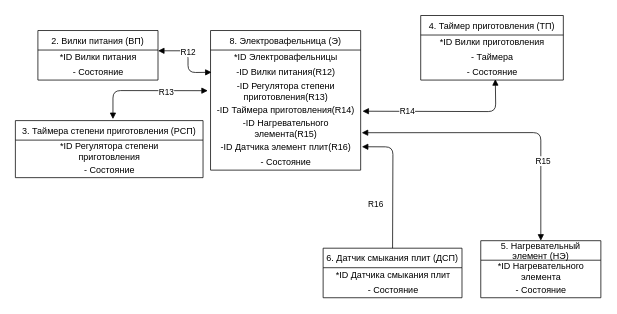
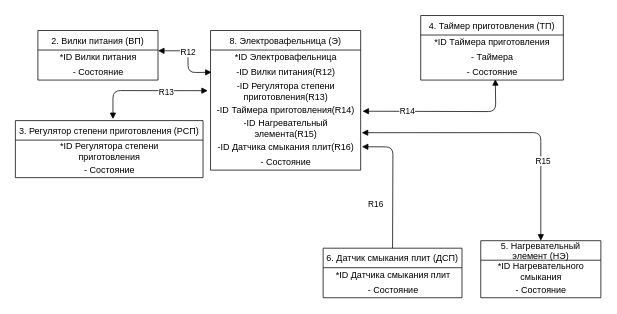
- <mxCell id="17" value="*ID Вилки приготовления" style="text;html=1;align=center;verticalAlign=middle;resizable=0;points=[];autosize=1;" parent="16" vertex="1"><mxGeometry y="26" width="190" height="20" as="geometry" /></mxCell>
+ <mxCell id="17" value="*ID Таймера приготовления" style="text;html=1;align=center;verticalAlign=middle;resizable=0;points=[];autosize=1;" parent="16" vertex="1"><mxGeometry y="26" width="190" height="20" as="geometry" /></mxCell>
- <mxCell id="3" value="*ID Электровафельницы" style="text;html=1;align=center;verticalAlign=middle;resizable=0;points=[];autosize=1;" parent="2" vertex="1"><mxGeometry y="26" width="200" height="20" as="geometry" /></mxCell>
+ <mxCell id="3" value="*ID Электровафельница" style="text;html=1;align=center;verticalAlign=middle;resizable=0;points=[];autosize=1;" parent="2" vertex="1"><mxGeometry y="26" width="200" height="20" as="geometry" /></mxCell>
- <mxCell id="7" value="-ID Нагревательного&lt;br&gt;элемента(R15)" style="text;html=1;align=center;verticalAlign=middle;resizable=0;points=[];autosize=1;" parent="2" vertex="1"><mxGeometry y="116" width="200" height="30" as="geometry" /></mxCell>
+ <mxCell id="7" value="-ID Нагревательный&lt;br&gt;элемента(R15)" style="text;html=1;align=center;verticalAlign=middle;resizable=0;points=[];autosize=1;" parent="2" vertex="1"><mxGeometry y="116" width="200" height="30" as="geometry" /></mxCell>
- <mxCell id="13" value="3. Таймера степени приготовления (РСП)" style="swimlane;fontStyle=0;childLayout=stackLayout;horizontal=1;startSize=26;fillColor=none;horizontalStack=0;resizeParent=1;resizeParentMax=0;resizeLast=0;collapsible=1;marginBottom=0;" parent="1" vertex="1"><mxGeometry x="20" y="160" width="250" height="76" as="geometry" /></mxCell>
+ <mxCell id="13" value="3. Регулятор степени приготовления (РСП)" style="swimlane;fontStyle=0;childLayout=stackLayout;horizontal=1;startSize=26;fillColor=none;horizontalStack=0;resizeParent=1;resizeParentMax=0;resizeLast=0;collapsible=1;marginBottom=0;" parent="1" vertex="1"><mxGeometry x="20" y="160" width="250" height="76" as="geometry" /></mxCell>
- <mxCell id="8" value="-ID Датчика элемент плит(R16)" style="text;html=1;align=center;verticalAlign=middle;resizable=0;points=[];autosize=1;" parent="2" vertex="1"><mxGeometry y="146" width="200" height="20" as="geometry" /></mxCell>
+ <mxCell id="8" value="-ID Датчика смыкания плит(R16)" style="text;html=1;align=center;verticalAlign=middle;resizable=0;points=[];autosize=1;" parent="2" vertex="1"><mxGeometry y="146" width="200" height="20" as="geometry" /></mxCell>
- <mxCell id="21" value="*ID Нагревательного&lt;br&gt;элемента" style="text;html=1;align=center;verticalAlign=middle;resizable=0;points=[];autosize=1;" parent="20" vertex="1"><mxGeometry y="26" width="160" height="30" as="geometry" /></mxCell>
+ <mxCell id="21" value="*ID Нагревательного&lt;br&gt;смыкания" style="text;html=1;align=center;verticalAlign=middle;resizable=0;points=[];autosize=1;" parent="20" vertex="1"><mxGeometry y="26" width="160" height="30" as="geometry" /></mxCell>
